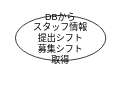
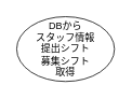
- <mxCell id="2" value="DBから&lt;br&gt;スタッフ情報&lt;br&gt;提出シフト&lt;br&gt;募集シフト&lt;br&gt;取得" style="ellipse;whiteSpace=wrap;html=1;" vertex="1" parent="1"><mxGeometry x="20" y="20" width="120" height="60" as="geometry" /></mxCell>
+ <mxCell id="2" value="DBから&lt;br&gt;スタッフ情報&lt;br&gt;提出シフト&lt;br&gt;募集シフト&lt;br&gt;取得" style="ellipse;whiteSpace=wrap;html=1;" vertex="1" parent="1"><mxGeometry x="20" y="20" width="120" height="80" as="geometry" /></mxCell>
